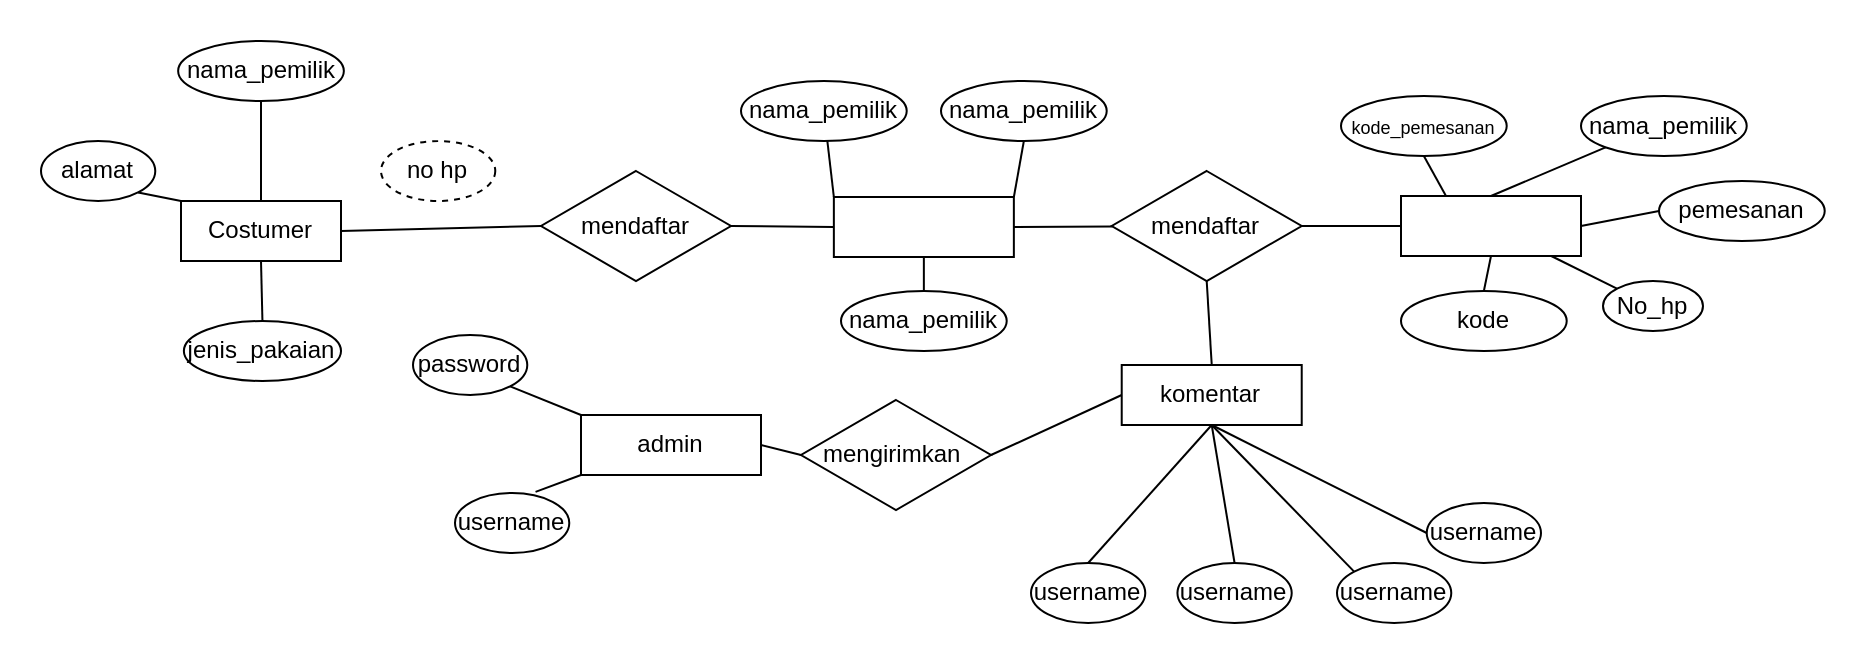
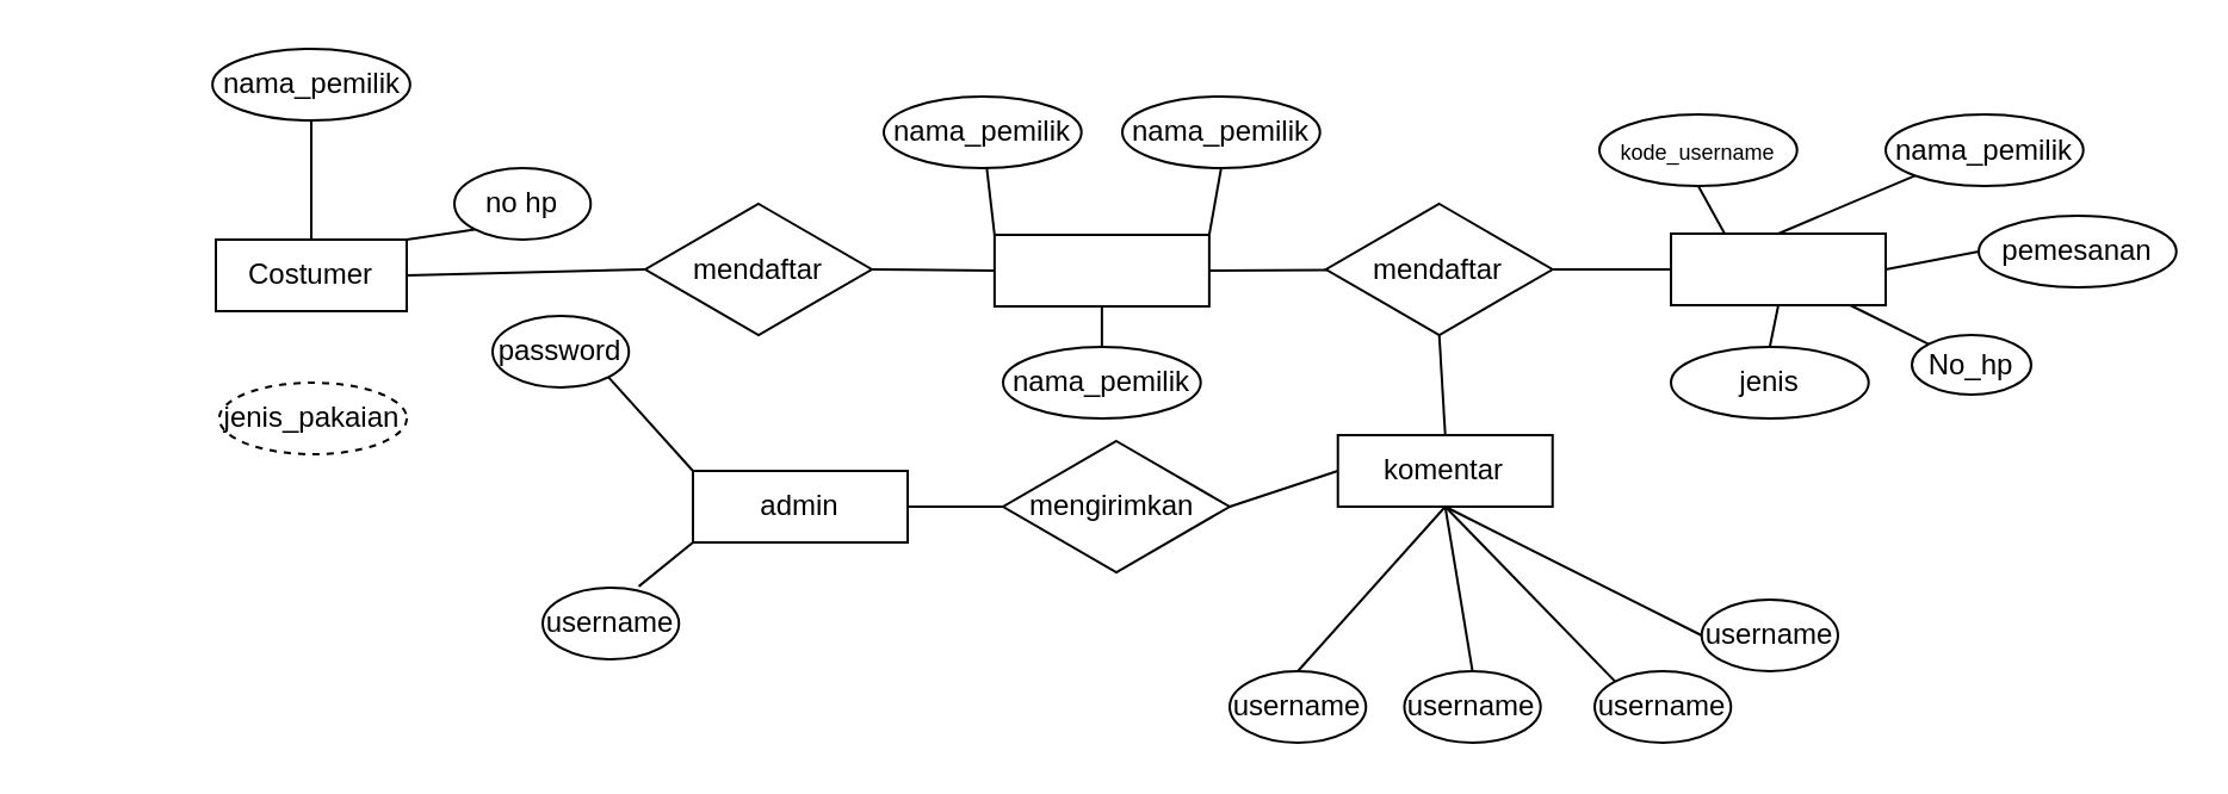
- <mxCell id="19" value="&lt;font style=&quot;font-size: 9px&quot;&gt;kode_pemesanan&lt;/font&gt;" style="ellipse;whiteSpace=wrap;html=1;" vertex="1" parent="1"><mxGeometry x="670" y="47.5" width="82.86" height="30" as="geometry" /></mxCell>
+ <mxCell id="19" value="&lt;font style=&quot;font-size: 9px&quot;&gt;kode_username&lt;/font&gt;" style="ellipse;whiteSpace=wrap;html=1;" vertex="1" parent="1"><mxGeometry x="670" y="47.5" width="82.86" height="30" as="geometry" /></mxCell>
- <mxCell id="3" value="alamat" style="ellipse;whiteSpace=wrap;html=1;" vertex="1" parent="1"><mxGeometry x="20" y="70" width="57.14" height="30" as="geometry" /></mxCell>
- <mxCell id="5" value="no hp" style="ellipse;whiteSpace=wrap;html=1;dashed=1;" vertex="1" parent="1"><mxGeometry x="190" y="70" width="57.14" height="30" as="geometry" /></mxCell>
+ <mxCell id="5" value="no hp" style="ellipse;whiteSpace=wrap;html=1;" vertex="1" parent="1"><mxGeometry x="190" y="70" width="57.14" height="30" as="geometry" /></mxCell>
- <mxCell id="7" value="" style="endArrow=none;html=1;entryX=0;entryY=0;entryDx=0;entryDy=0;exitX=1;exitY=1;exitDx=0;exitDy=0;" edge="1" parent="1" source="3" target="2"><mxGeometry width="50" height="50" relative="1" as="geometry"><mxPoint x="340" y="190" as="sourcePoint" /><mxPoint x="390" y="140" as="targetPoint" /></mxGeometry></mxCell>
+ <mxCell id="9" value="" style="endArrow=none;html=1;entryX=0;entryY=1;entryDx=0;entryDy=0;exitX=1;exitY=0;exitDx=0;exitDy=0;" edge="1" parent="1" source="2" target="5"><mxGeometry width="50" height="50" relative="1" as="geometry"><mxPoint x="340" y="200" as="sourcePoint" /><mxPoint x="330" y="130" as="targetPoint" /></mxGeometry></mxCell>
- <mxCell id="10" value="" style="endArrow=none;html=1;entryX=0.5;entryY=0;entryDx=0;entryDy=0;exitX=0.5;exitY=1;exitDx=0;exitDy=0;" edge="1" parent="1" source="2" target="6"><mxGeometry width="50" height="50" relative="1" as="geometry"><mxPoint x="140" y="110" as="sourcePoint" /><mxPoint x="140" y="60" as="targetPoint" /></mxGeometry></mxCell>
- <mxCell id="22" value="kode" style="ellipse;whiteSpace=wrap;html=1;" vertex="1" parent="1"><mxGeometry x="700" y="145" width="82.86" height="30" as="geometry" /></mxCell>
+ <mxCell id="22" value="jenis" style="ellipse;whiteSpace=wrap;html=1;" vertex="1" parent="1"><mxGeometry x="700" y="145" width="82.86" height="30" as="geometry" /></mxCell>
- <mxCell id="6" value="jenis_pakaian" style="ellipse;whiteSpace=wrap;html=1;" vertex="1" parent="1"><mxGeometry x="91.43" y="160" width="78.57" height="30" as="geometry" /></mxCell>
+ <mxCell id="6" value="jenis_pakaian" style="ellipse;whiteSpace=wrap;html=1;dashed=1;" vertex="1" parent="1"><mxGeometry x="91.43" y="160" width="78.57" height="30" as="geometry" /></mxCell>
- <mxCell id="29" value="password" style="ellipse;whiteSpace=wrap;html=1;" vertex="1" parent="1"><mxGeometry x="206" y="167" width="57.14" height="30" as="geometry" /></mxCell>
+ <mxCell id="29" value="password" style="ellipse;whiteSpace=wrap;html=1;" vertex="1" parent="1"><mxGeometry x="206" y="132" width="57.14" height="30" as="geometry" /></mxCell>
- <mxCell id="25" value="admin" style="rounded=0;whiteSpace=wrap;html=1;" vertex="1" parent="1"><mxGeometry x="290" y="207" width="90" height="30" as="geometry" /></mxCell>
+ <mxCell id="25" value="admin" style="rounded=0;whiteSpace=wrap;html=1;" vertex="1" parent="1"><mxGeometry x="290" y="197" width="90" height="30" as="geometry" /></mxCell>
- <mxCell id="24" value="mengirimkan&amp;nbsp;" style="rhombus;whiteSpace=wrap;html=1;" vertex="1" parent="1"><mxGeometry x="400" y="199.5" width="95" height="55" as="geometry" /></mxCell>
+ <mxCell id="24" value="mengirimkan&amp;nbsp;" style="rhombus;whiteSpace=wrap;html=1;" vertex="1" parent="1"><mxGeometry x="420" y="184.5" width="95" height="55" as="geometry" /></mxCell>
